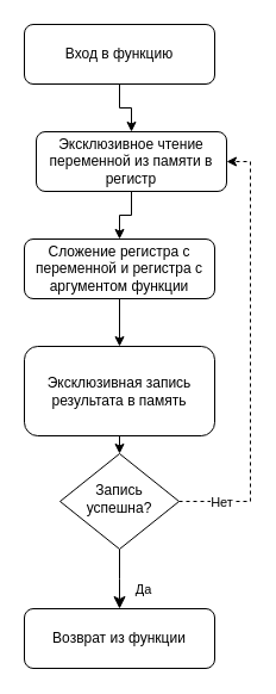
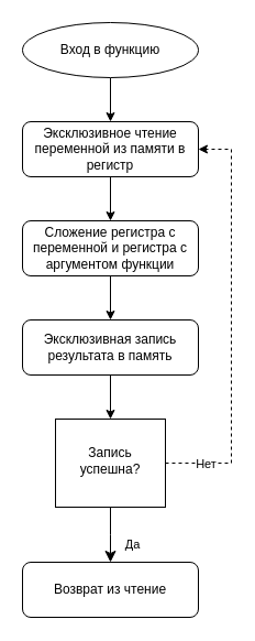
- <mxCell id="13" value="Вход в функцию" style="rounded=1;whiteSpace=wrap;html=1;fontSize=12;glass=0;strokeWidth=1;shadow=0;" vertex="1" parent="1"><mxGeometry x="20" y="20" width="160" height="50" as="geometry" /></mxCell>
+ <mxCell id="13" value="Вход в функцию" style="ellipse;whiteSpace=wrap;html=1;fontSize=12;glass=0;strokeWidth=1;shadow=0;" vertex="1" parent="1"><mxGeometry x="20" y="20" width="160" height="50" as="geometry" /></mxCell>
- <mxCell id="3" value="Эксклюзивное чтение переменной из памяти в регистр" style="rounded=1;whiteSpace=wrap;html=1;fontSize=12;glass=0;strokeWidth=1;shadow=0;" parent="1" vertex="1"><mxGeometry x="30" y="110" width="160" height="50" as="geometry" /></mxCell>
+ <mxCell id="3" value="Эксклюзивное чтение переменной из памяти в регистр" style="rounded=1;whiteSpace=wrap;html=1;fontSize=12;glass=0;strokeWidth=1;shadow=0;" parent="1" vertex="1"><mxGeometry x="20" y="110" width="160" height="50" as="geometry" /></mxCell>
- <mxCell id="11" value="Эксклюзивная запись результата в память" style="rounded=1;whiteSpace=wrap;html=1;fontSize=12;glass=0;strokeWidth=1;shadow=0;" vertex="1" parent="1"><mxGeometry x="20" y="290" width="160" height="75" as="geometry" /></mxCell>
+ <mxCell id="11" value="Эксклюзивная запись результата в память" style="rounded=1;whiteSpace=wrap;html=1;fontSize=12;glass=0;strokeWidth=1;shadow=0;" vertex="1" parent="1"><mxGeometry x="20" y="290" width="160" height="50" as="geometry" /></mxCell>
- <mxCell id="7" value="Запись успешна?" style="rhombus;whiteSpace=wrap;html=1;shadow=0;fontFamily=Helvetica;fontSize=12;align=center;strokeWidth=1;spacing=6;spacingTop=-4;" parent="1" vertex="1"><mxGeometry x="50" y="380" width="100" height="80" as="geometry" /></mxCell>
+ <mxCell id="7" value="Запись успешна?" style="whiteSpace=wrap;html=1;shadow=0;fontFamily=Helvetica;fontSize=12;align=center;strokeWidth=1;spacing=6;spacingTop=-4;rounded=0;" parent="1" vertex="1"><mxGeometry x="50" y="380" width="100" height="80" as="geometry" /></mxCell>
- <mxCell id="14" value="Возврат из функции" style="rounded=1;whiteSpace=wrap;html=1;fontSize=12;glass=0;strokeWidth=1;shadow=0;" vertex="1" parent="1"><mxGeometry x="20" y="510" width="160" height="50" as="geometry" /></mxCell>
+ <mxCell id="14" value="Возврат из чтение" style="rounded=1;whiteSpace=wrap;html=1;fontSize=12;glass=0;strokeWidth=1;shadow=0;" vertex="1" parent="1"><mxGeometry x="20" y="510" width="160" height="50" as="geometry" /></mxCell>
